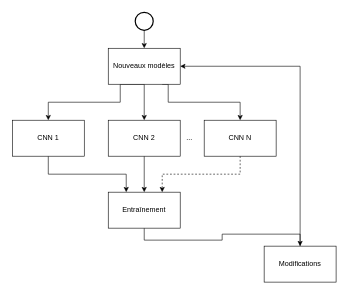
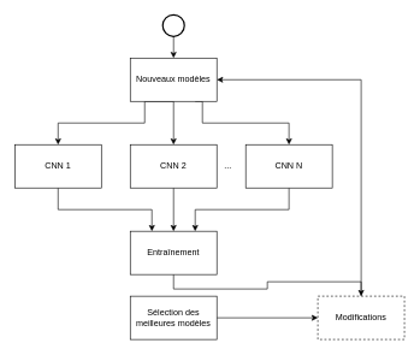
- <mxCell id="6" style="edgeStyle=orthogonalEdgeStyle;rounded=0;orthogonalLoop=1;jettySize=auto;html=1;exitX=0.5;exitY=1;exitDx=0;exitDy=0;entryX=0.75;entryY=0;entryDx=0;entryDy=0;dashed=1;" edge="1" parent="1" source="7" target="10"><mxGeometry relative="1" as="geometry" /></mxCell>
+ <mxCell id="6" style="edgeStyle=orthogonalEdgeStyle;rounded=0;orthogonalLoop=1;jettySize=auto;html=1;exitX=0.5;exitY=1;exitDx=0;exitDy=0;entryX=0.75;entryY=0;entryDx=0;entryDy=0;" edge="1" parent="1" source="7" target="10"><mxGeometry relative="1" as="geometry" /></mxCell>
+ <mxCell id="16" value="Sélection des meilleures modèles" style="rounded=0;whiteSpace=wrap;html=1;" vertex="1" parent="1"><mxGeometry x="180" y="410" width="120" height="60" as="geometry" /></mxCell>
+ <mxCell id="15" style="edgeStyle=orthogonalEdgeStyle;rounded=0;orthogonalLoop=1;jettySize=auto;html=1;exitX=1;exitY=0.5;exitDx=0;exitDy=0;entryX=0;entryY=0.5;entryDx=0;entryDy=0;" edge="1" parent="1" source="16" target="18"><mxGeometry relative="1" as="geometry"><mxPoint x="400" y="440" as="targetPoint" /></mxGeometry></mxCell>
- <mxCell id="18" value="Modifications" style="rounded=0;whiteSpace=wrap;html=1;" vertex="1" parent="1"><mxGeometry x="440" y="410" width="120" height="60" as="geometry" /></mxCell>
+ <mxCell id="18" value="Modifications" style="rounded=0;whiteSpace=wrap;html=1;dashed=1;" vertex="1" parent="1"><mxGeometry x="440" y="410" width="120" height="60" as="geometry" /></mxCell>
